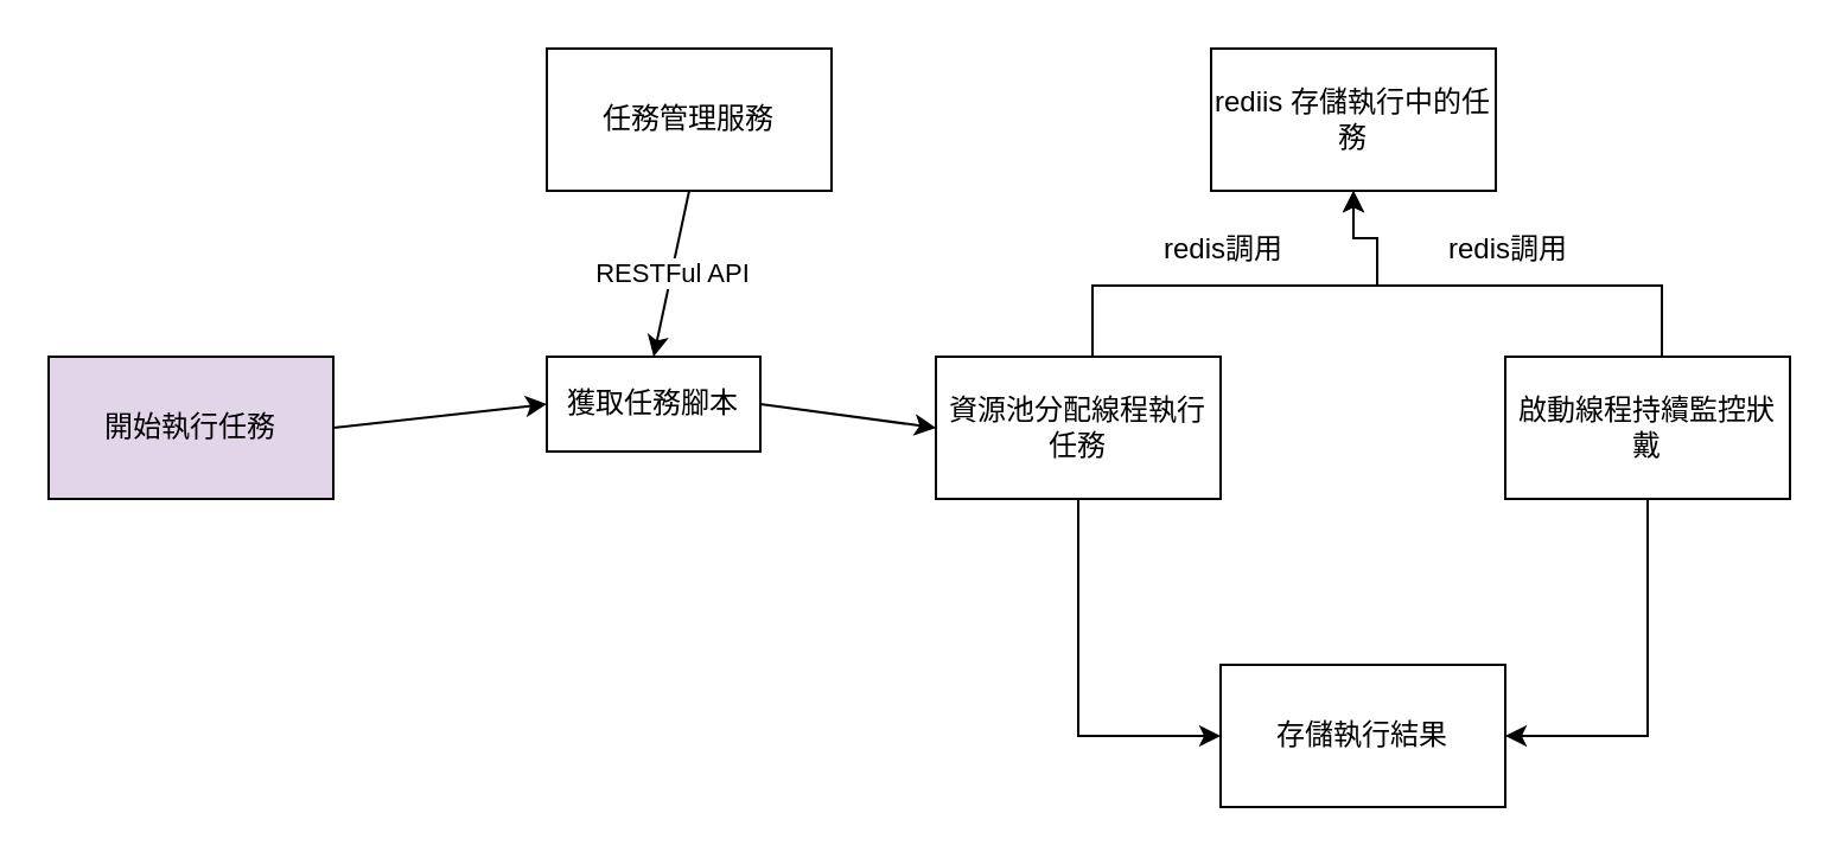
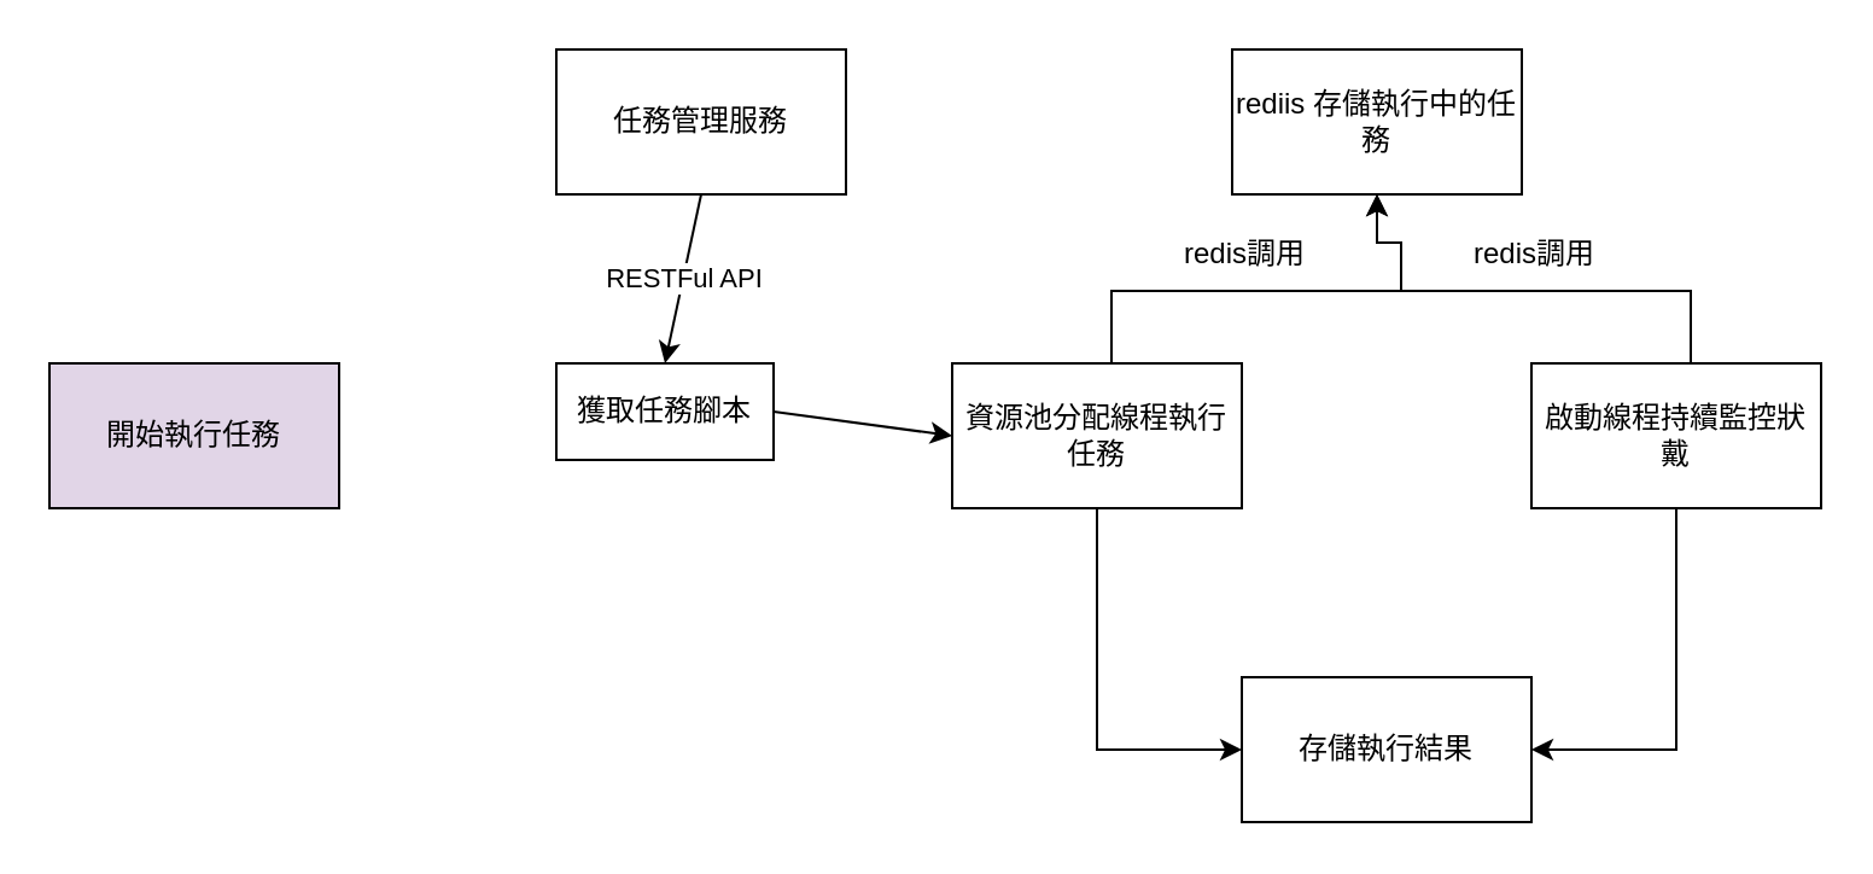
- <mxCell id="3" value="" style="endArrow=classic;html=1;rounded=0;exitX=1;exitY=0.5;exitDx=0;exitDy=0;entryX=0;entryY=0.5;entryDx=0;entryDy=0;" edge="1" parent="1" source="2" target="4"><mxGeometry width="50" height="50" relative="1" as="geometry"><mxPoint x="150" y="180" as="sourcePoint" /><mxPoint x="220" y="180" as="targetPoint" /></mxGeometry></mxCell>
